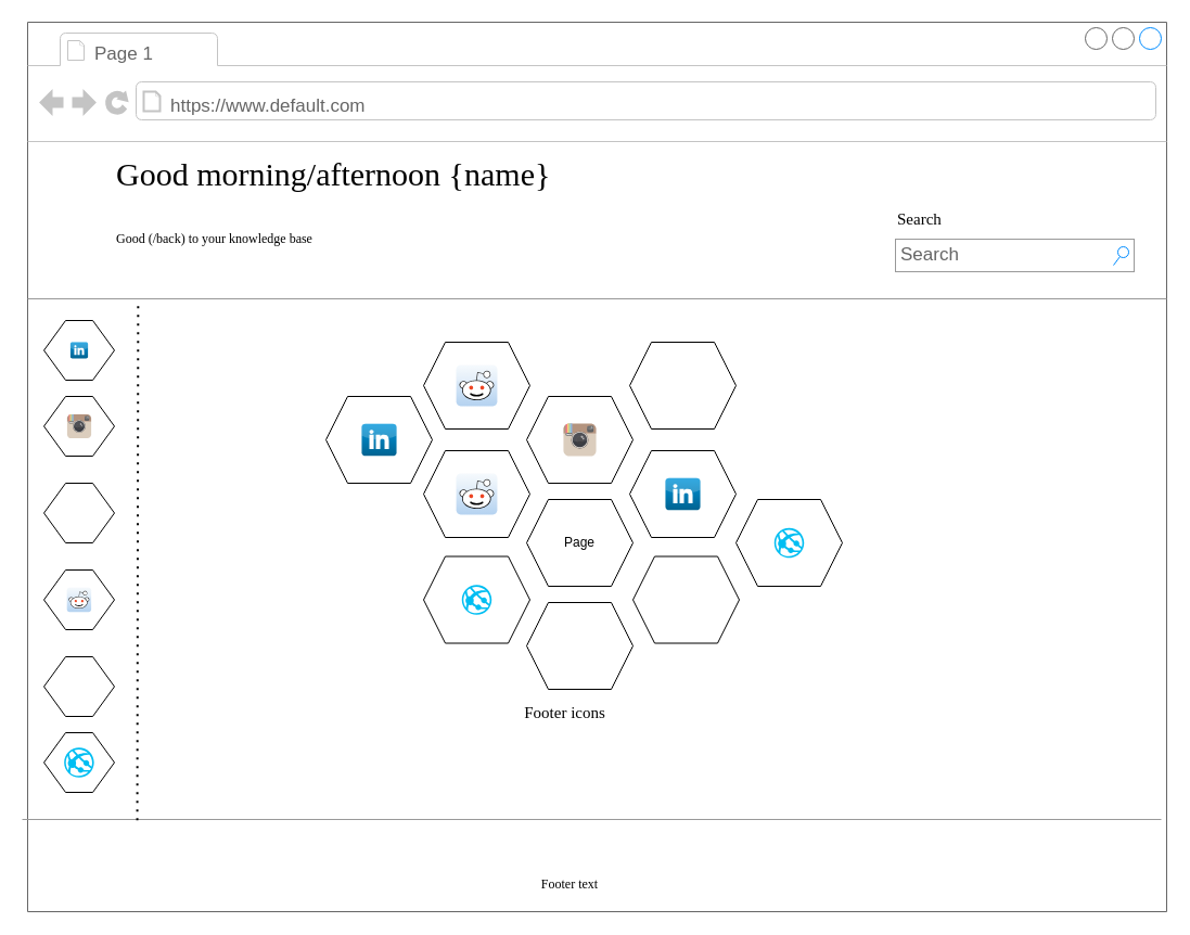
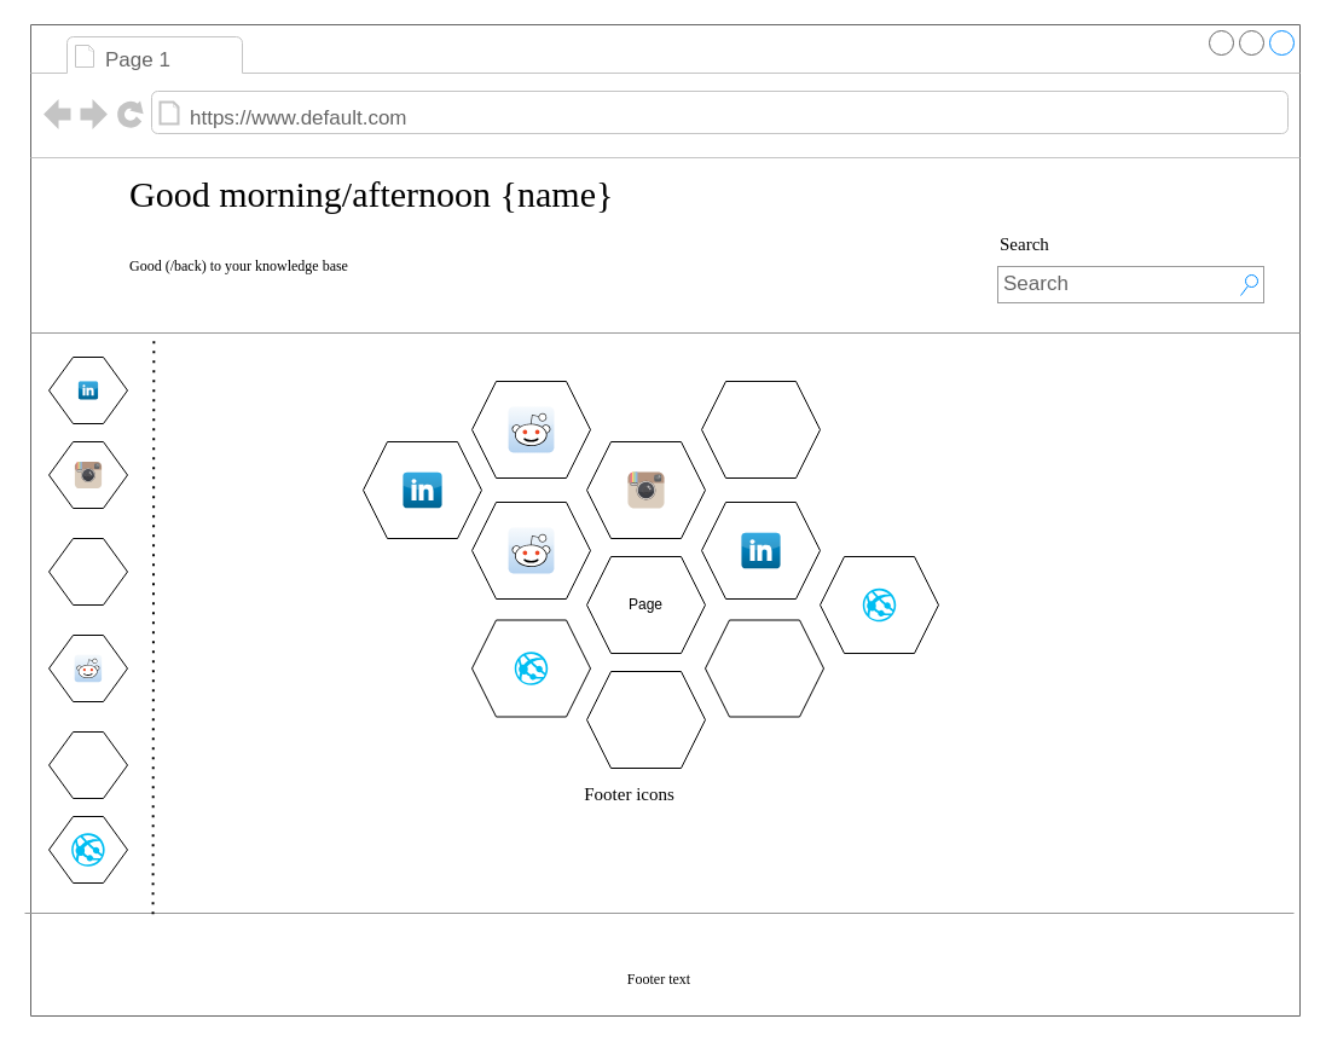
- <mxCell id="12" value="&lt;div style=&quot;&quot;&gt;&lt;span style=&quot;background-color: initial;&quot;&gt;Footer text&lt;/span&gt;&lt;/div&gt;" style="text;html=1;points=[];align=center;verticalAlign=top;spacingTop=-4;fontSize=12;fontFamily=Verdana;whiteSpace=wrap;" parent="2" vertex="1"><mxGeometry x="245" y="785" width="510" height="30" as="geometry" /></mxCell>
+ <mxCell id="12" value="&lt;div style=&quot;&quot;&gt;&lt;span style=&quot;background-color: initial;&quot;&gt;Footer text&lt;/span&gt;&lt;/div&gt;" style="text;html=1;points=[];align=center;verticalAlign=top;spacingTop=-4;fontSize=12;fontFamily=Verdana;whiteSpace=wrap;" parent="2" vertex="1"><mxGeometry x="265" y="780" width="510" height="30" as="geometry" /></mxCell>
